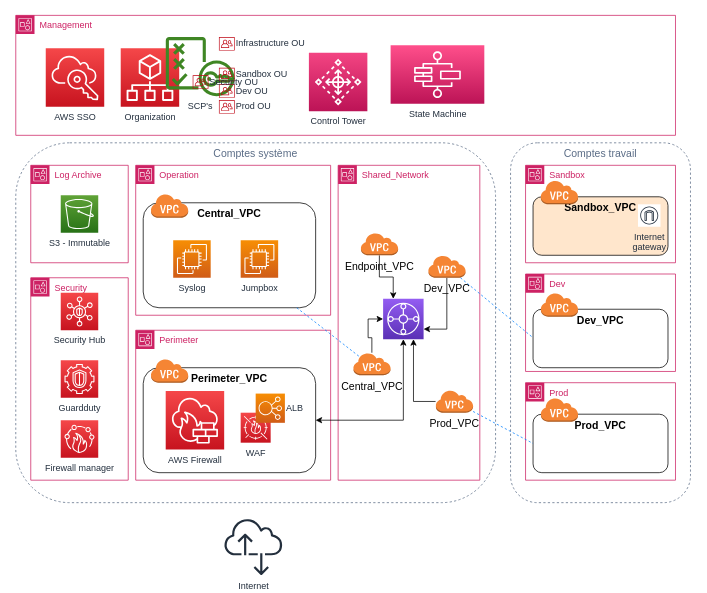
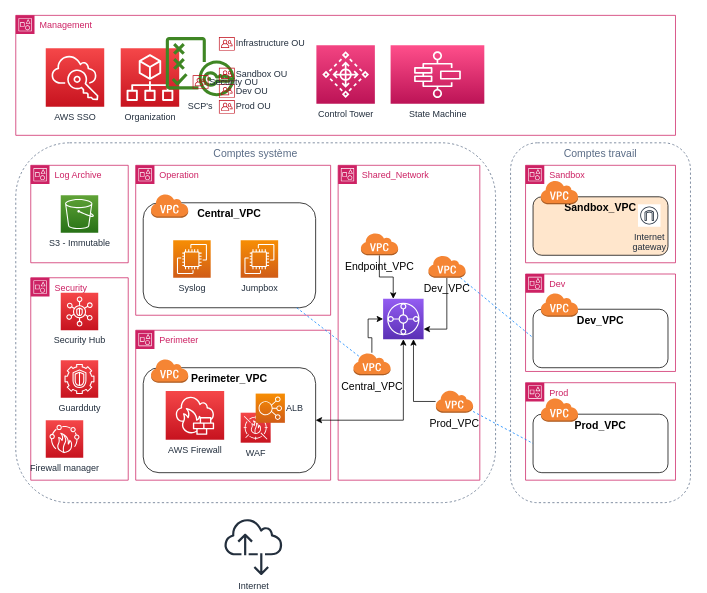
- <mxCell id="13" value="Control Tower" style="sketch=0;points=[[0,0,0],[0.25,0,0],[0.5,0,0],[0.75,0,0],[1,0,0],[0,1,0],[0.25,1,0],[0.5,1,0],[0.75,1,0],[1,1,0],[0,0.25,0],[0,0.5,0],[0,0.75,0],[1,0.25,0],[1,0.5,0],[1,0.75,0]];points=[[0,0,0],[0.25,0,0],[0.5,0,0],[0.75,0,0],[1,0,0],[0,1,0],[0.25,1,0],[0.5,1,0],[0.75,1,0],[1,1,0],[0,0.25,0],[0,0.5,0],[0,0.75,0],[1,0.25,0],[1,0.5,0],[1,0.75,0]];outlineConnect=0;fontColor=#232F3E;gradientColor=#F34482;gradientDirection=north;fillColor=#BC1356;strokeColor=#ffffff;dashed=0;verticalLabelPosition=bottom;verticalAlign=top;align=center;html=1;fontSize=12;fontStyle=0;aspect=fixed;shape=mxgraph.aws4.resourceIcon;resIcon=mxgraph.aws4.control_tower;rounded=1;shadow=0;glass=0;" vertex="1" parent="3"><mxGeometry x="391" y="50" width="78" height="78" as="geometry" /></mxCell>
+ <mxCell id="13" value="Control Tower" style="sketch=0;points=[[0,0,0],[0.25,0,0],[0.5,0,0],[0.75,0,0],[1,0,0],[0,1,0],[0.25,1,0],[0.5,1,0],[0.75,1,0],[1,1,0],[0,0.25,0],[0,0.5,0],[0,0.75,0],[1,0.25,0],[1,0.5,0],[1,0.75,0]];points=[[0,0,0],[0.25,0,0],[0.5,0,0],[0.75,0,0],[1,0,0],[0,1,0],[0.25,1,0],[0.5,1,0],[0.75,1,0],[1,1,0],[0,0.25,0],[0,0.5,0],[0,0.75,0],[1,0.25,0],[1,0.5,0],[1,0.75,0]];outlineConnect=0;fontColor=#232F3E;gradientColor=#F34482;gradientDirection=north;fillColor=#BC1356;strokeColor=#ffffff;dashed=0;verticalLabelPosition=bottom;verticalAlign=top;align=center;html=1;fontSize=12;fontStyle=0;aspect=fixed;shape=mxgraph.aws4.resourceIcon;resIcon=mxgraph.aws4.control_tower;rounded=1;shadow=0;glass=0;" vertex="1" parent="3"><mxGeometry x="401" y="40" width="78" height="78" as="geometry" /></mxCell>
- <mxCell id="28" value="AWS Firewall" style="sketch=0;points=[[0,0,0],[0.25,0,0],[0.5,0,0],[0.75,0,0],[1,0,0],[0,1,0],[0.25,1,0],[0.5,1,0],[0.75,1,0],[1,1,0],[0,0.25,0],[0,0.5,0],[0,0.75,0],[1,0.25,0],[1,0.5,0],[1,0.75,0]];outlineConnect=0;fontColor=#232F3E;gradientColor=#F54749;gradientDirection=north;fillColor=#C7131F;strokeColor=#ffffff;dashed=0;verticalLabelPosition=bottom;verticalAlign=top;align=center;html=1;fontSize=12;fontStyle=0;aspect=fixed;shape=mxgraph.aws4.resourceIcon;resIcon=mxgraph.aws4.network_firewall;rounded=1;shadow=0;glass=0;" vertex="1" parent="25"><mxGeometry x="40" y="81" width="78" height="78" as="geometry" /></mxCell>
+ <mxCell id="28" value="AWS Firewall" style="sketch=0;points=[[0,0,0],[0.25,0,0],[0.5,0,0],[0.75,0,0],[1,0,0],[0,1,0],[0.25,1,0],[0.5,1,0],[0.75,1,0],[1,1,0],[0,0.25,0],[0,0.5,0],[0,0.75,0],[1,0.25,0],[1,0.5,0],[1,0.75,0]];outlineConnect=0;fontColor=#232F3E;gradientColor=#F54749;gradientDirection=north;fillColor=#C7131F;strokeColor=#ffffff;dashed=0;verticalLabelPosition=bottom;verticalAlign=top;align=center;html=1;fontSize=12;fontStyle=0;aspect=fixed;shape=mxgraph.aws4.resourceIcon;resIcon=mxgraph.aws4.network_firewall;rounded=1;shadow=0;glass=0;" vertex="1" parent="25"><mxGeometry x="40" y="81" width="78" height="65" as="geometry" /></mxCell>
- <mxCell id="19" value="Firewall manager" style="sketch=0;points=[[0,0,0],[0.25,0,0],[0.5,0,0],[0.75,0,0],[1,0,0],[0,1,0],[0.25,1,0],[0.5,1,0],[0.75,1,0],[1,1,0],[0,0.25,0],[0,0.5,0],[0,0.75,0],[1,0.25,0],[1,0.5,0],[1,0.75,0]];outlineConnect=0;fontColor=#232F3E;gradientColor=#F54749;gradientDirection=north;fillColor=#C7131F;strokeColor=#ffffff;dashed=0;verticalLabelPosition=bottom;verticalAlign=top;align=center;html=1;fontSize=12;fontStyle=0;aspect=fixed;shape=mxgraph.aws4.resourceIcon;resIcon=mxgraph.aws4.firewall_manager;rounded=1;shadow=0;glass=0;" vertex="1" parent="16"><mxGeometry x="40" y="190" width="50" height="50" as="geometry" /></mxCell>
+ <mxCell id="19" value="Firewall manager" style="sketch=0;points=[[0,0,0],[0.25,0,0],[0.5,0,0],[0.75,0,0],[1,0,0],[0,1,0],[0.25,1,0],[0.5,1,0],[0.75,1,0],[1,1,0],[0,0.25,0],[0,0.5,0],[0,0.75,0],[1,0.25,0],[1,0.5,0],[1,0.75,0]];outlineConnect=0;fontColor=#232F3E;gradientColor=#F54749;gradientDirection=north;fillColor=#C7131F;strokeColor=#ffffff;dashed=0;verticalLabelPosition=bottom;verticalAlign=top;align=center;html=1;fontSize=12;fontStyle=0;aspect=fixed;shape=mxgraph.aws4.resourceIcon;resIcon=mxgraph.aws4.firewall_manager;rounded=1;shadow=0;glass=0;" vertex="1" parent="16"><mxGeometry x="20" y="190" width="50" height="50" as="geometry" /></mxCell>
